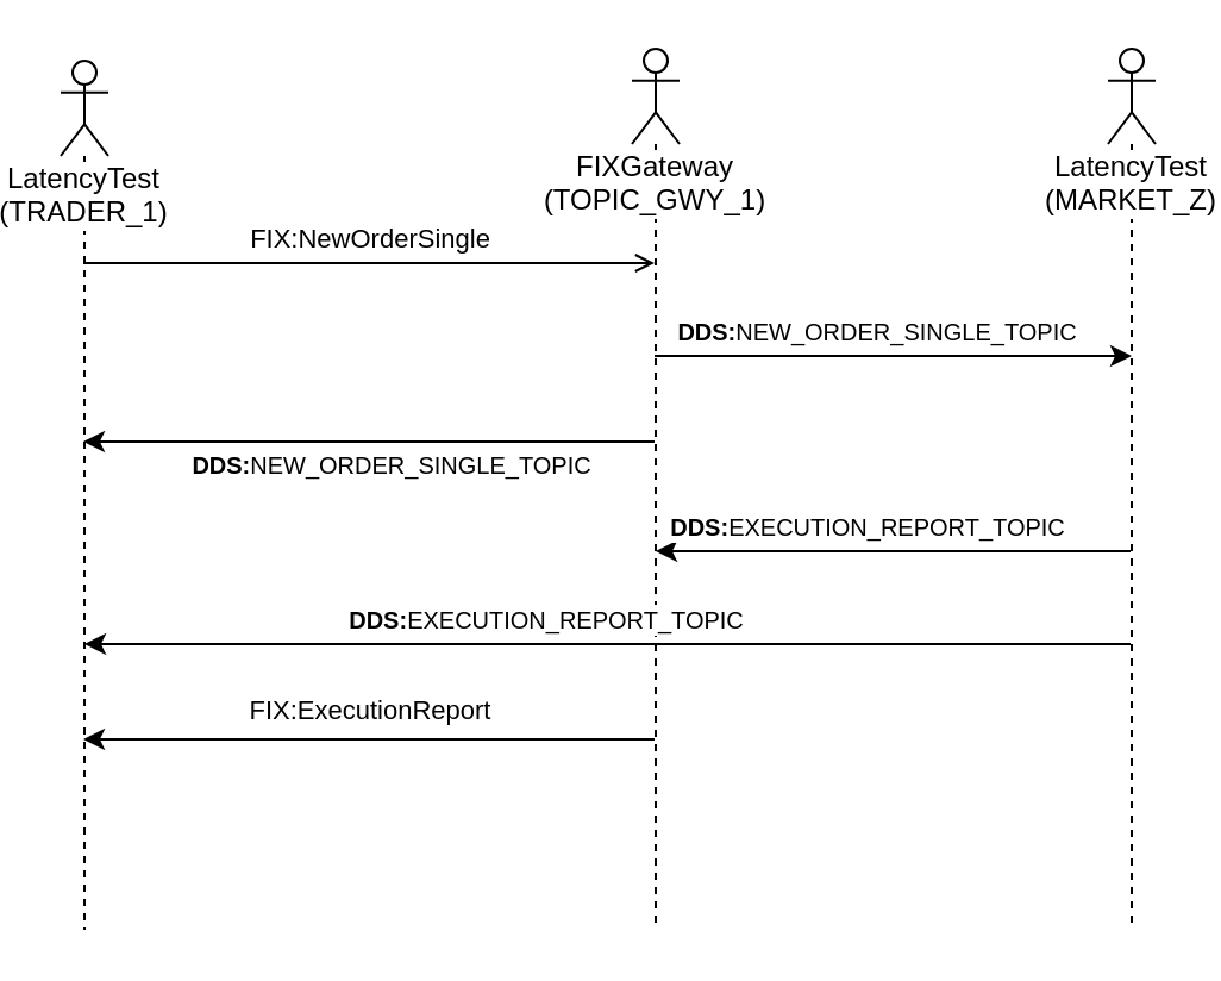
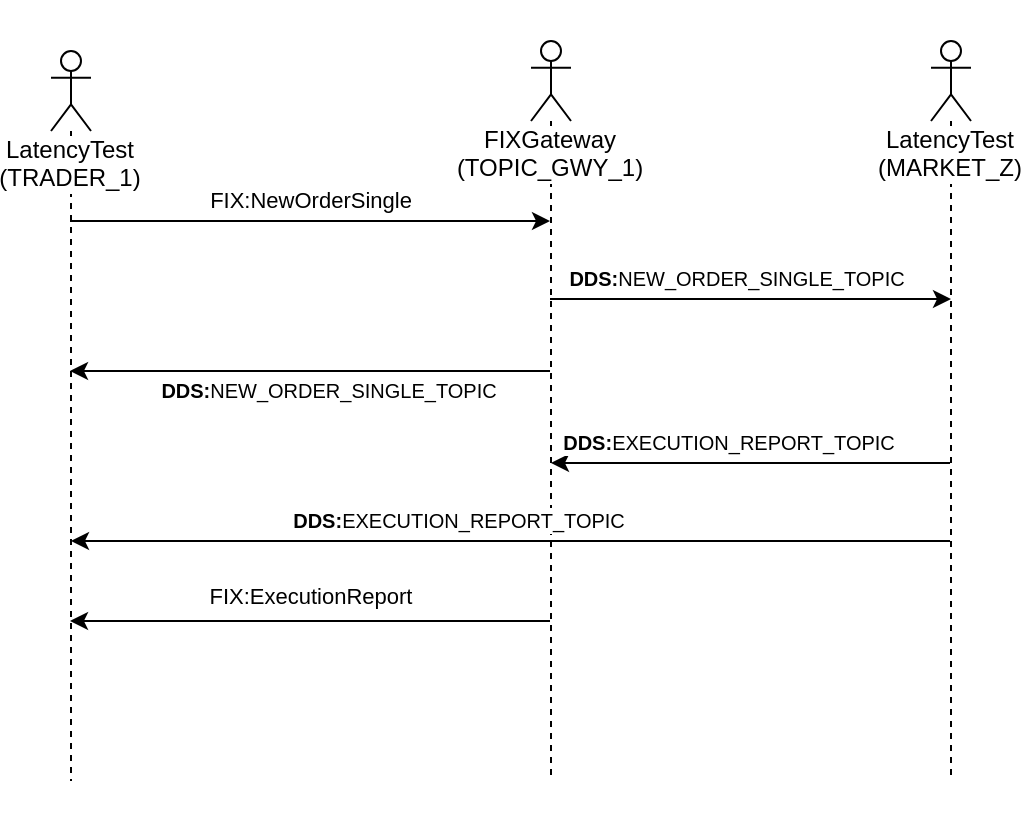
- <mxCell id="6" value="FIX:NewOrderSingle" style="endArrow=open;html=1;" parent="1" source="2" target="3" edge="1"><mxGeometry x="0.004" y="10" relative="1" as="geometry"><mxPoint x="150" y="150" as="sourcePoint" /><mxPoint x="310" y="150" as="targetPoint" /><Array as="points"><mxPoint x="50" y="110" /><mxPoint x="240" y="110" /></Array><mxPoint as="offset" /></mxGeometry></mxCell>
+ <mxCell id="6" value="FIX:NewOrderSingle" style="endArrow=classic;html=1;" parent="1" source="2" target="3" edge="1"><mxGeometry x="0.004" y="10" relative="1" as="geometry"><mxPoint x="150" y="150" as="sourcePoint" /><mxPoint x="310" y="150" as="targetPoint" /><Array as="points"><mxPoint x="50" y="110" /><mxPoint x="240" y="110" /></Array><mxPoint as="offset" /></mxGeometry></mxCell>
